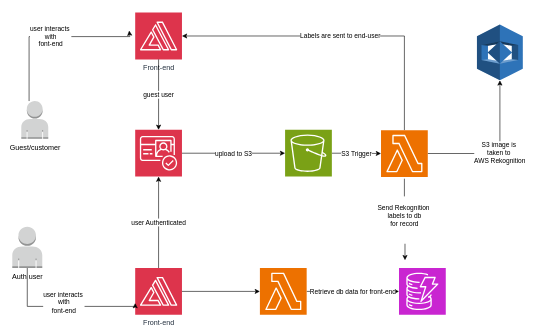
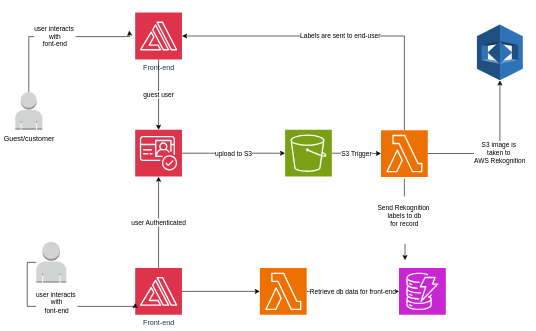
- <mxCell id="2" value="Guest/customer" style="outlineConnect=0;dashed=0;verticalLabelPosition=bottom;verticalAlign=top;align=center;html=1;shape=mxgraph.aws3.user;fillColor=#D2D3D3;gradientColor=none;" parent="1" vertex="1"><mxGeometry x="35" y="167.5" width="45" height="63" as="geometry" /></mxCell>
+ <mxCell id="2" value="Guest/customer" style="outlineConnect=0;dashed=0;verticalLabelPosition=bottom;verticalAlign=top;align=center;html=1;shape=mxgraph.aws3.user;fillColor=#D2D3D3;gradientColor=none;" parent="1" vertex="1"><mxGeometry x="25" y="152.5" width="45" height="63" as="geometry" /></mxCell>
- <mxCell id="18" value="Auth user" style="outlineConnect=0;dashed=0;verticalLabelPosition=bottom;verticalAlign=top;align=center;html=1;shape=mxgraph.aws3.user;fillColor=#D2D3D3;gradientColor=none;direction=east;" parent="1" vertex="1"><mxGeometry x="20" y="377" width="50" height="69" as="geometry" /></mxCell>
+ <mxCell id="18" value="Auth user" style="outlineConnect=0;dashed=0;verticalLabelPosition=bottom;verticalAlign=top;align=center;html=1;shape=mxgraph.aws3.user;fillColor=#D2D3D3;gradientColor=none;direction=east;" parent="1" vertex="1"><mxGeometry x="60" y="402" width="50" height="69" as="geometry" /></mxCell>
